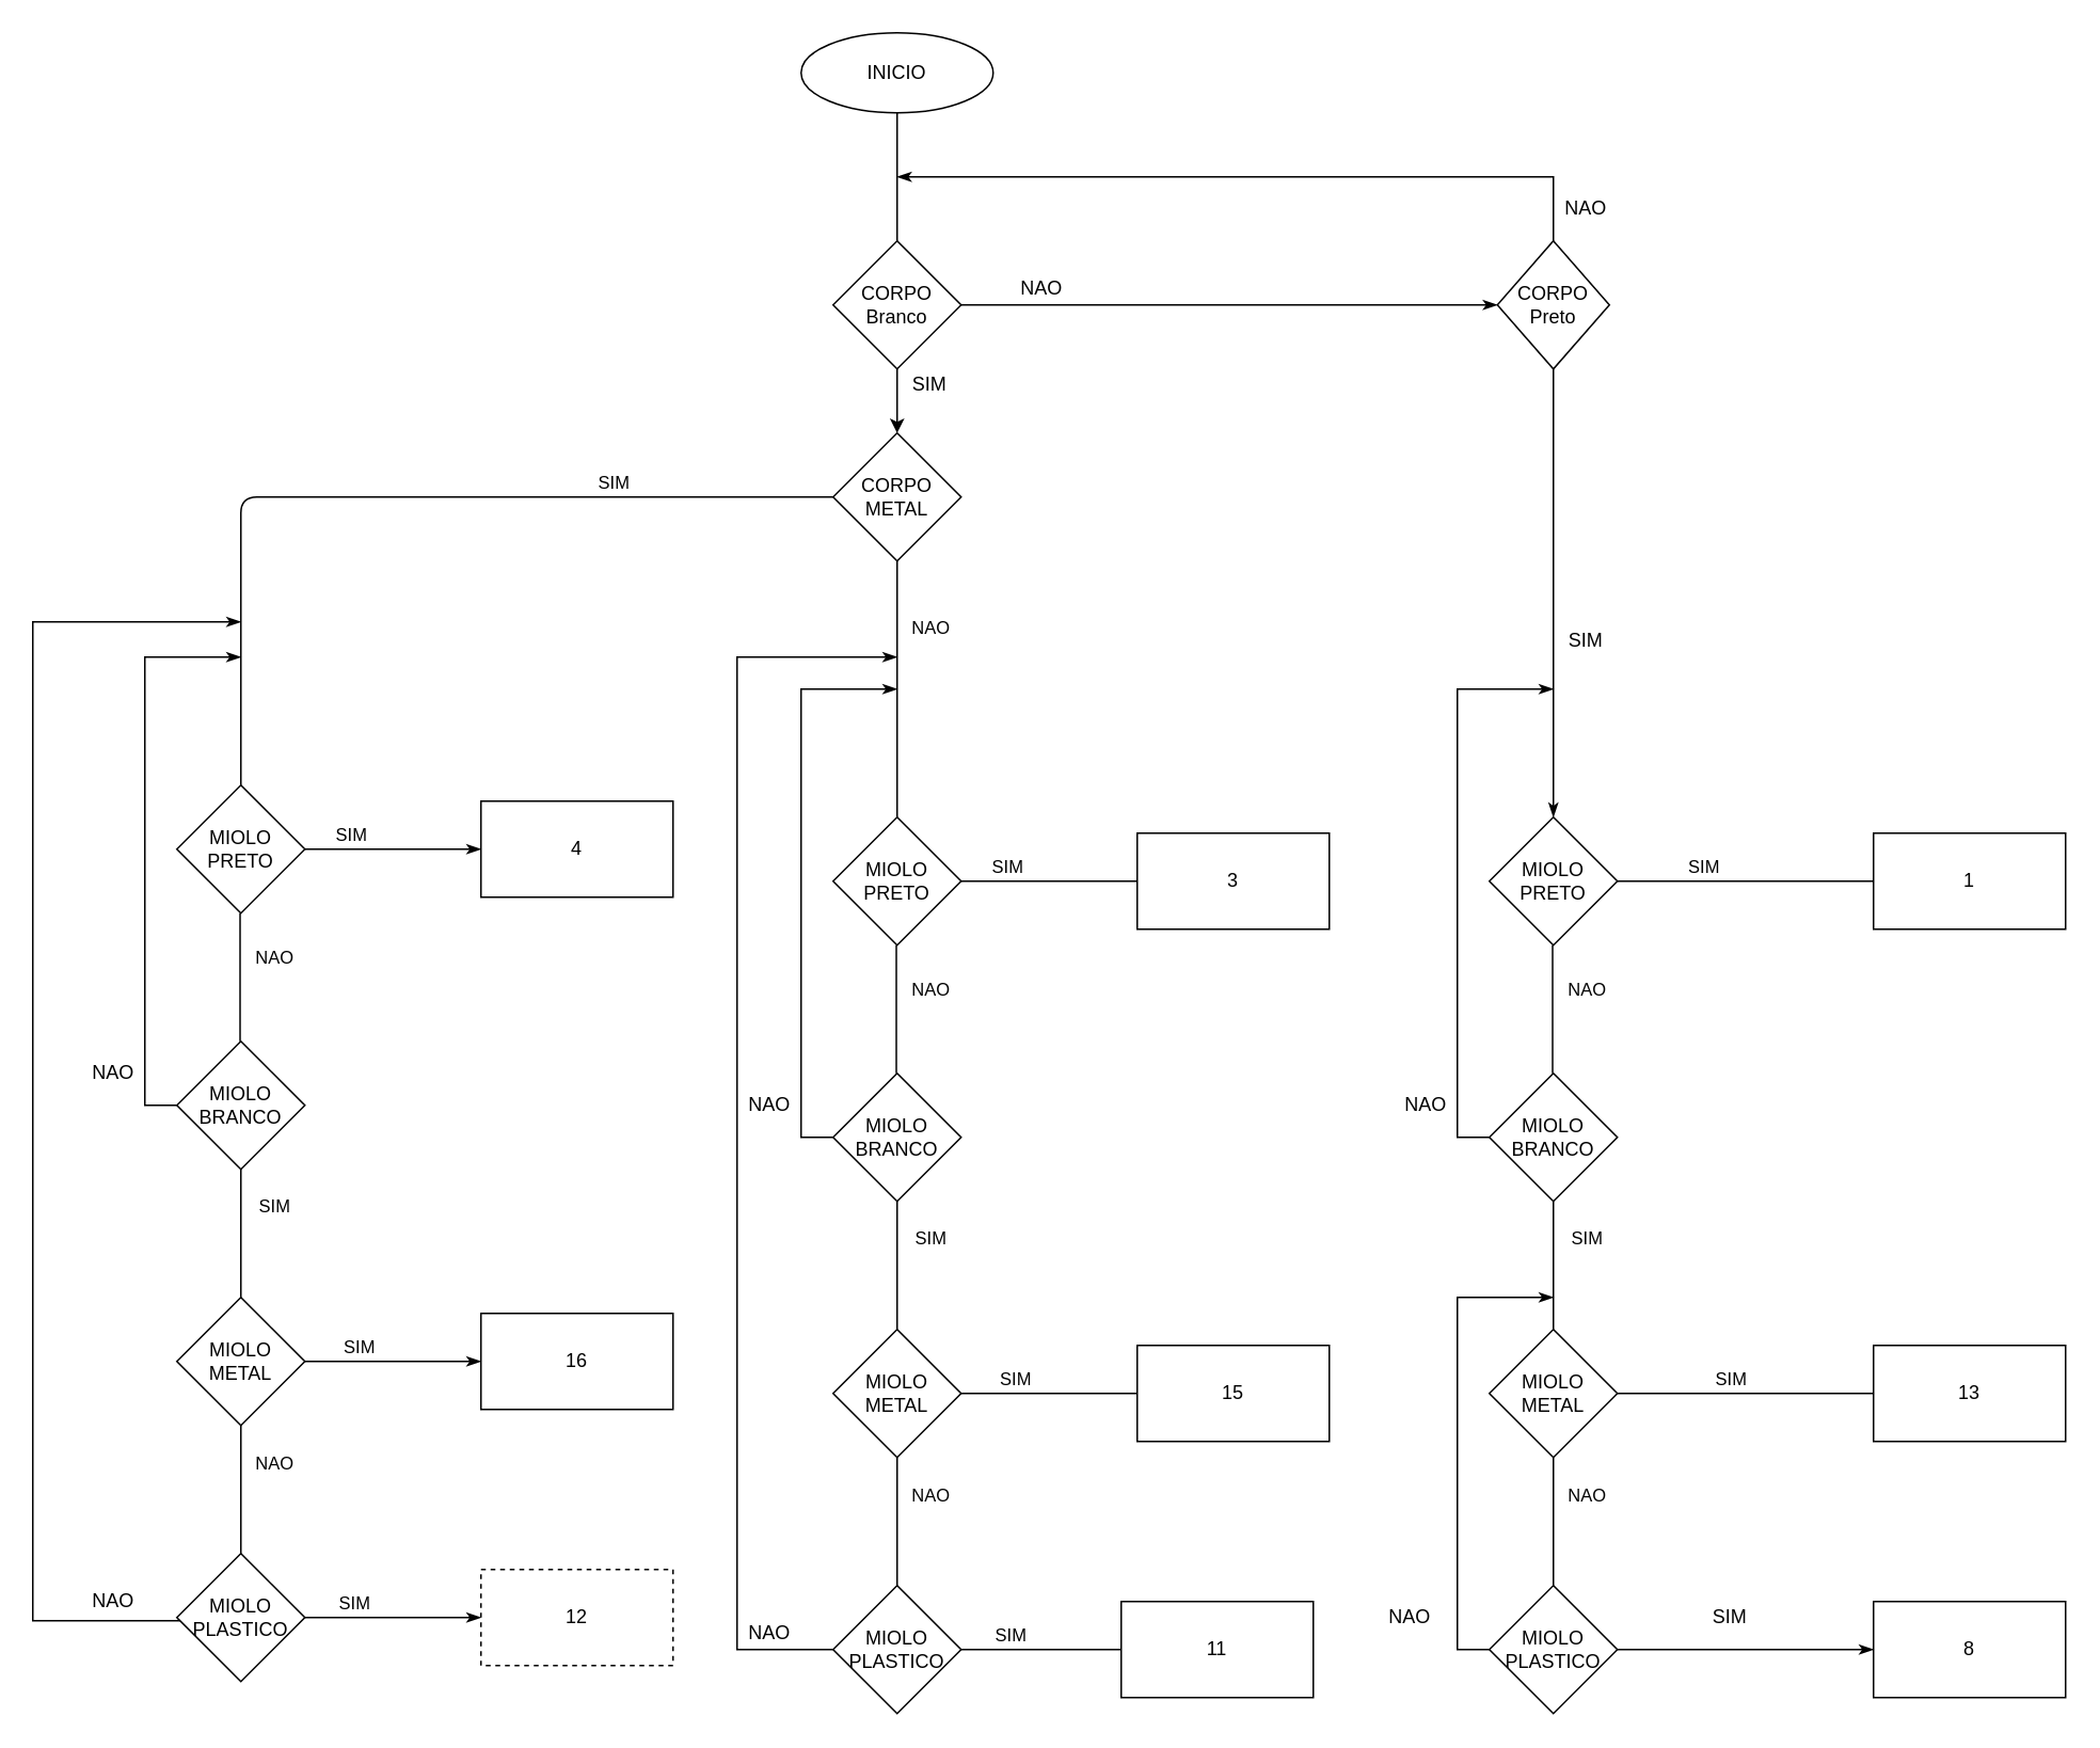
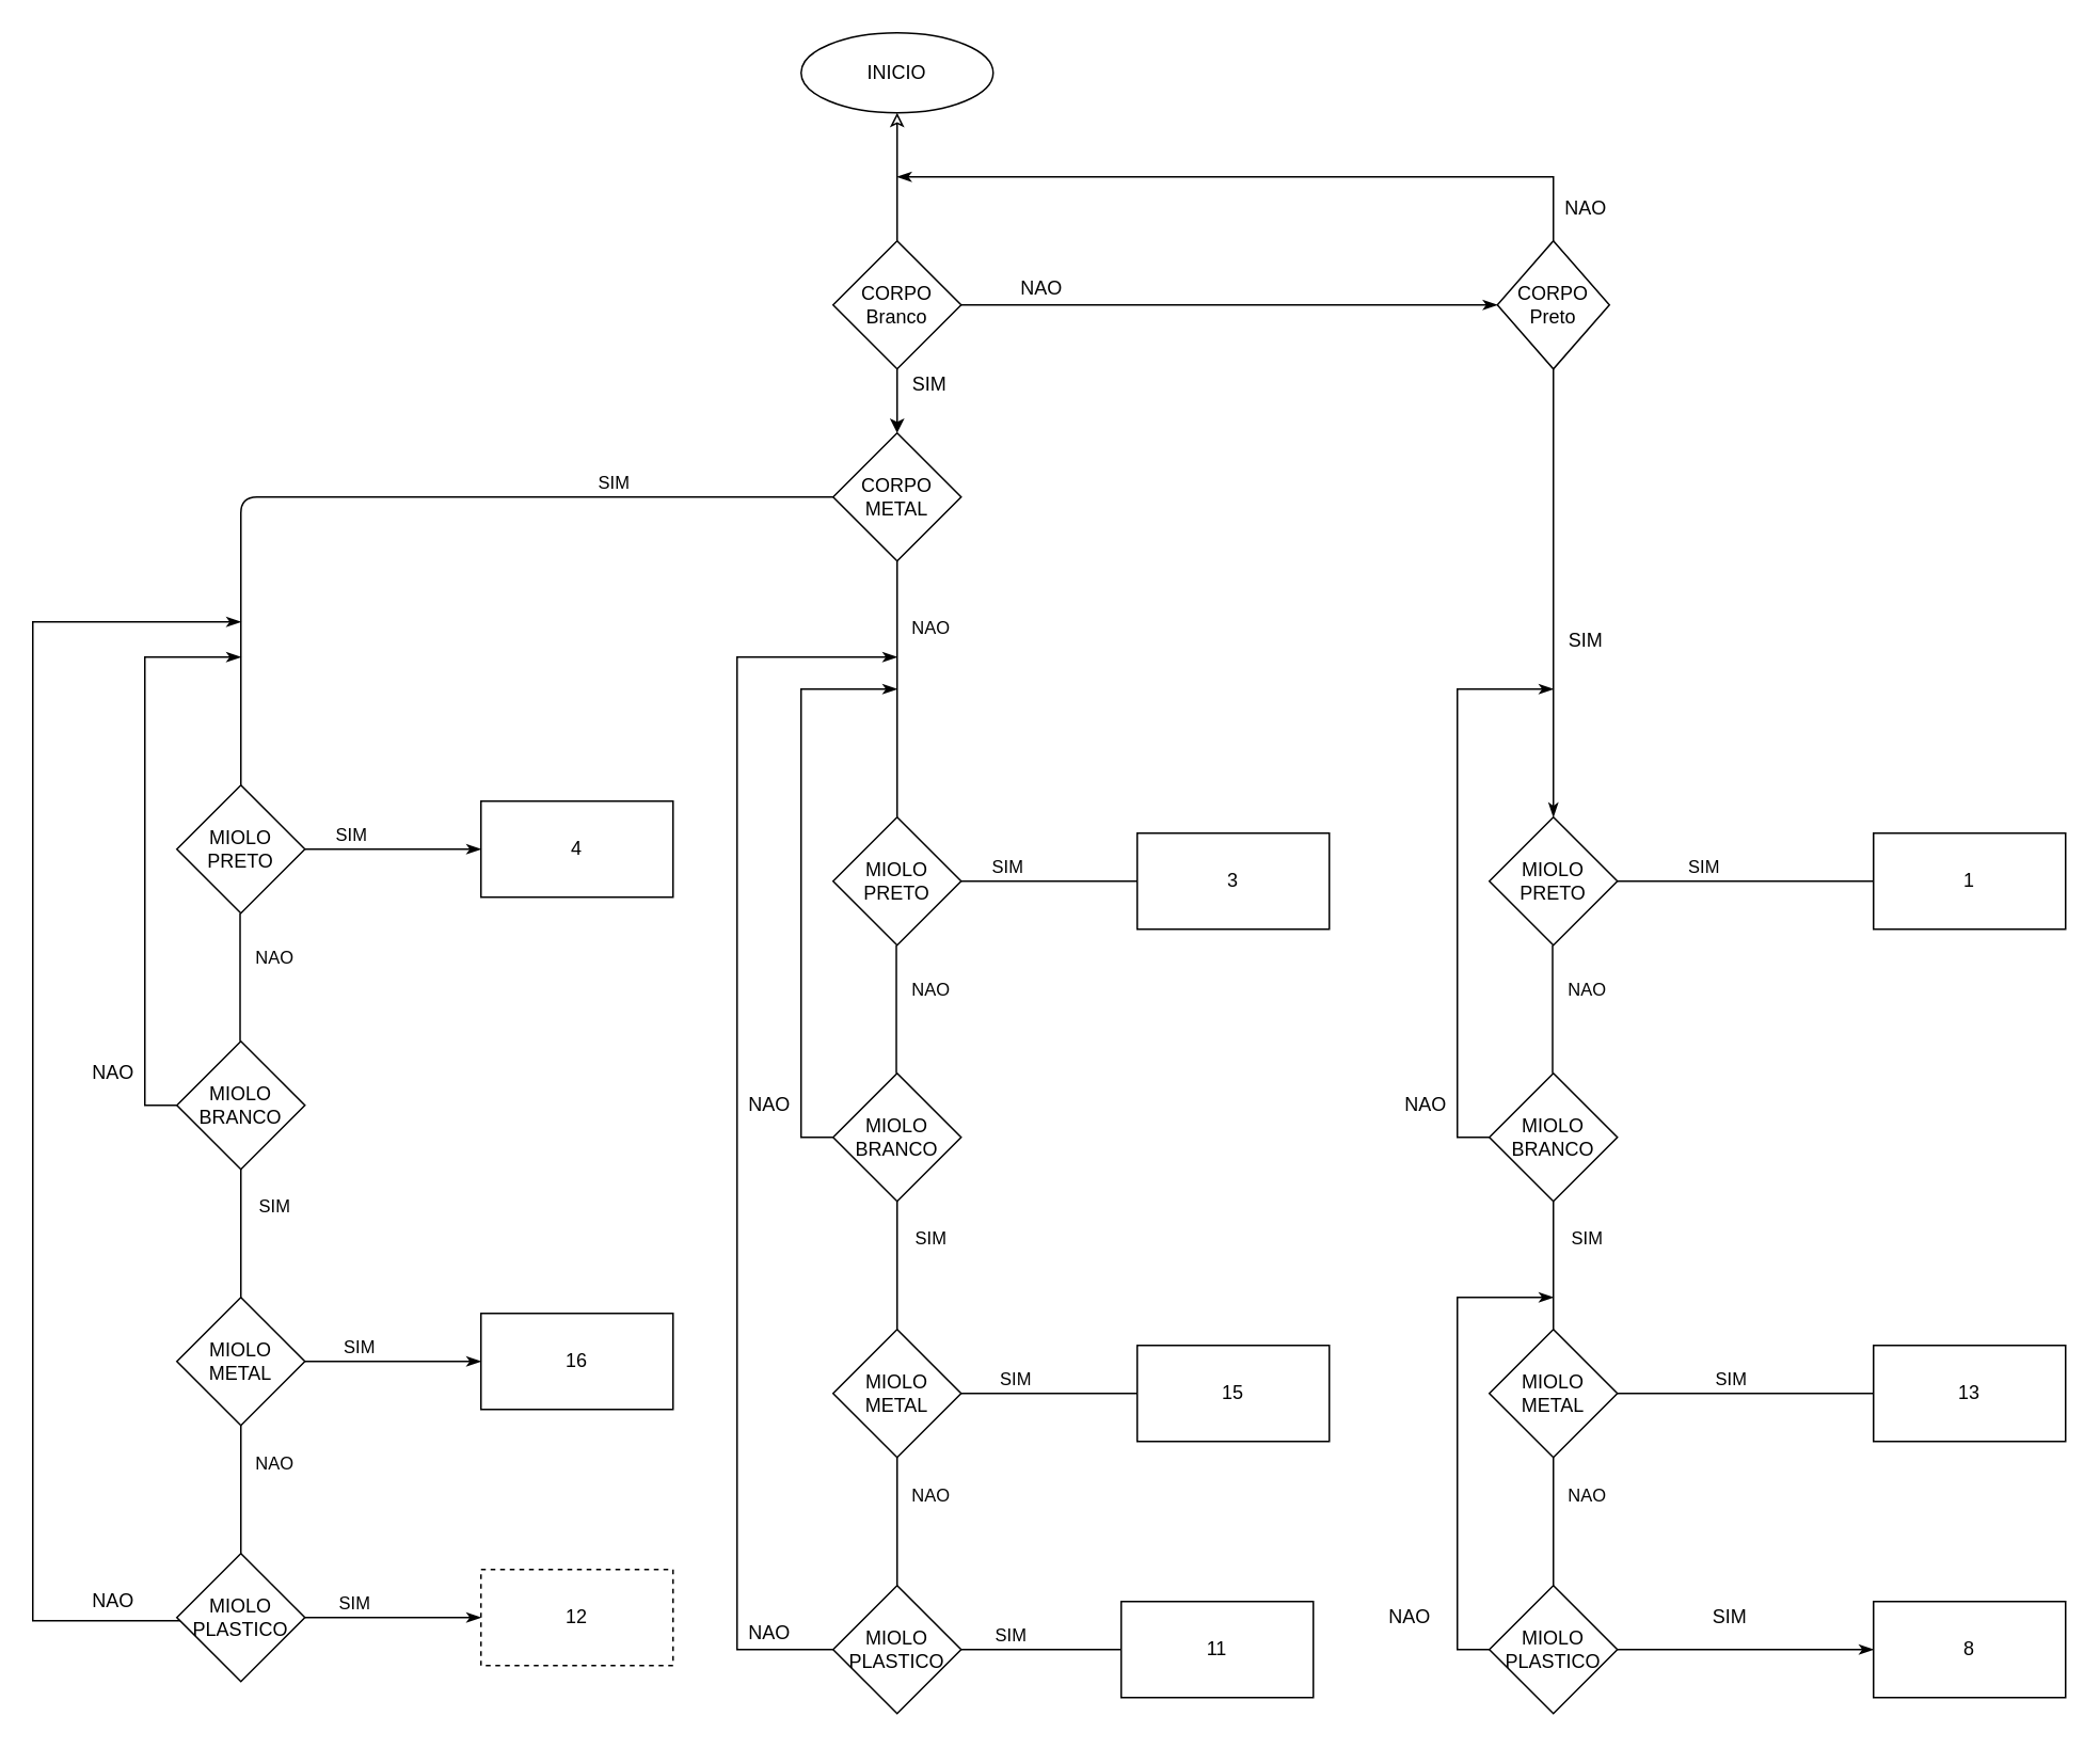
- <mxCell id="3" style="edgeStyle=orthogonalEdgeStyle;rounded=0;orthogonalLoop=1;jettySize=auto;html=1;endArrow=none;endFill=0;" parent="1" source="5" target="39" edge="1"><mxGeometry relative="1" as="geometry" /></mxCell>
+ <mxCell id="3" style="edgeStyle=orthogonalEdgeStyle;rounded=0;orthogonalLoop=1;jettySize=auto;html=1;endArrow=classic;endFill=0;" parent="1" source="5" target="39" edge="1"><mxGeometry relative="1" as="geometry" /></mxCell>
